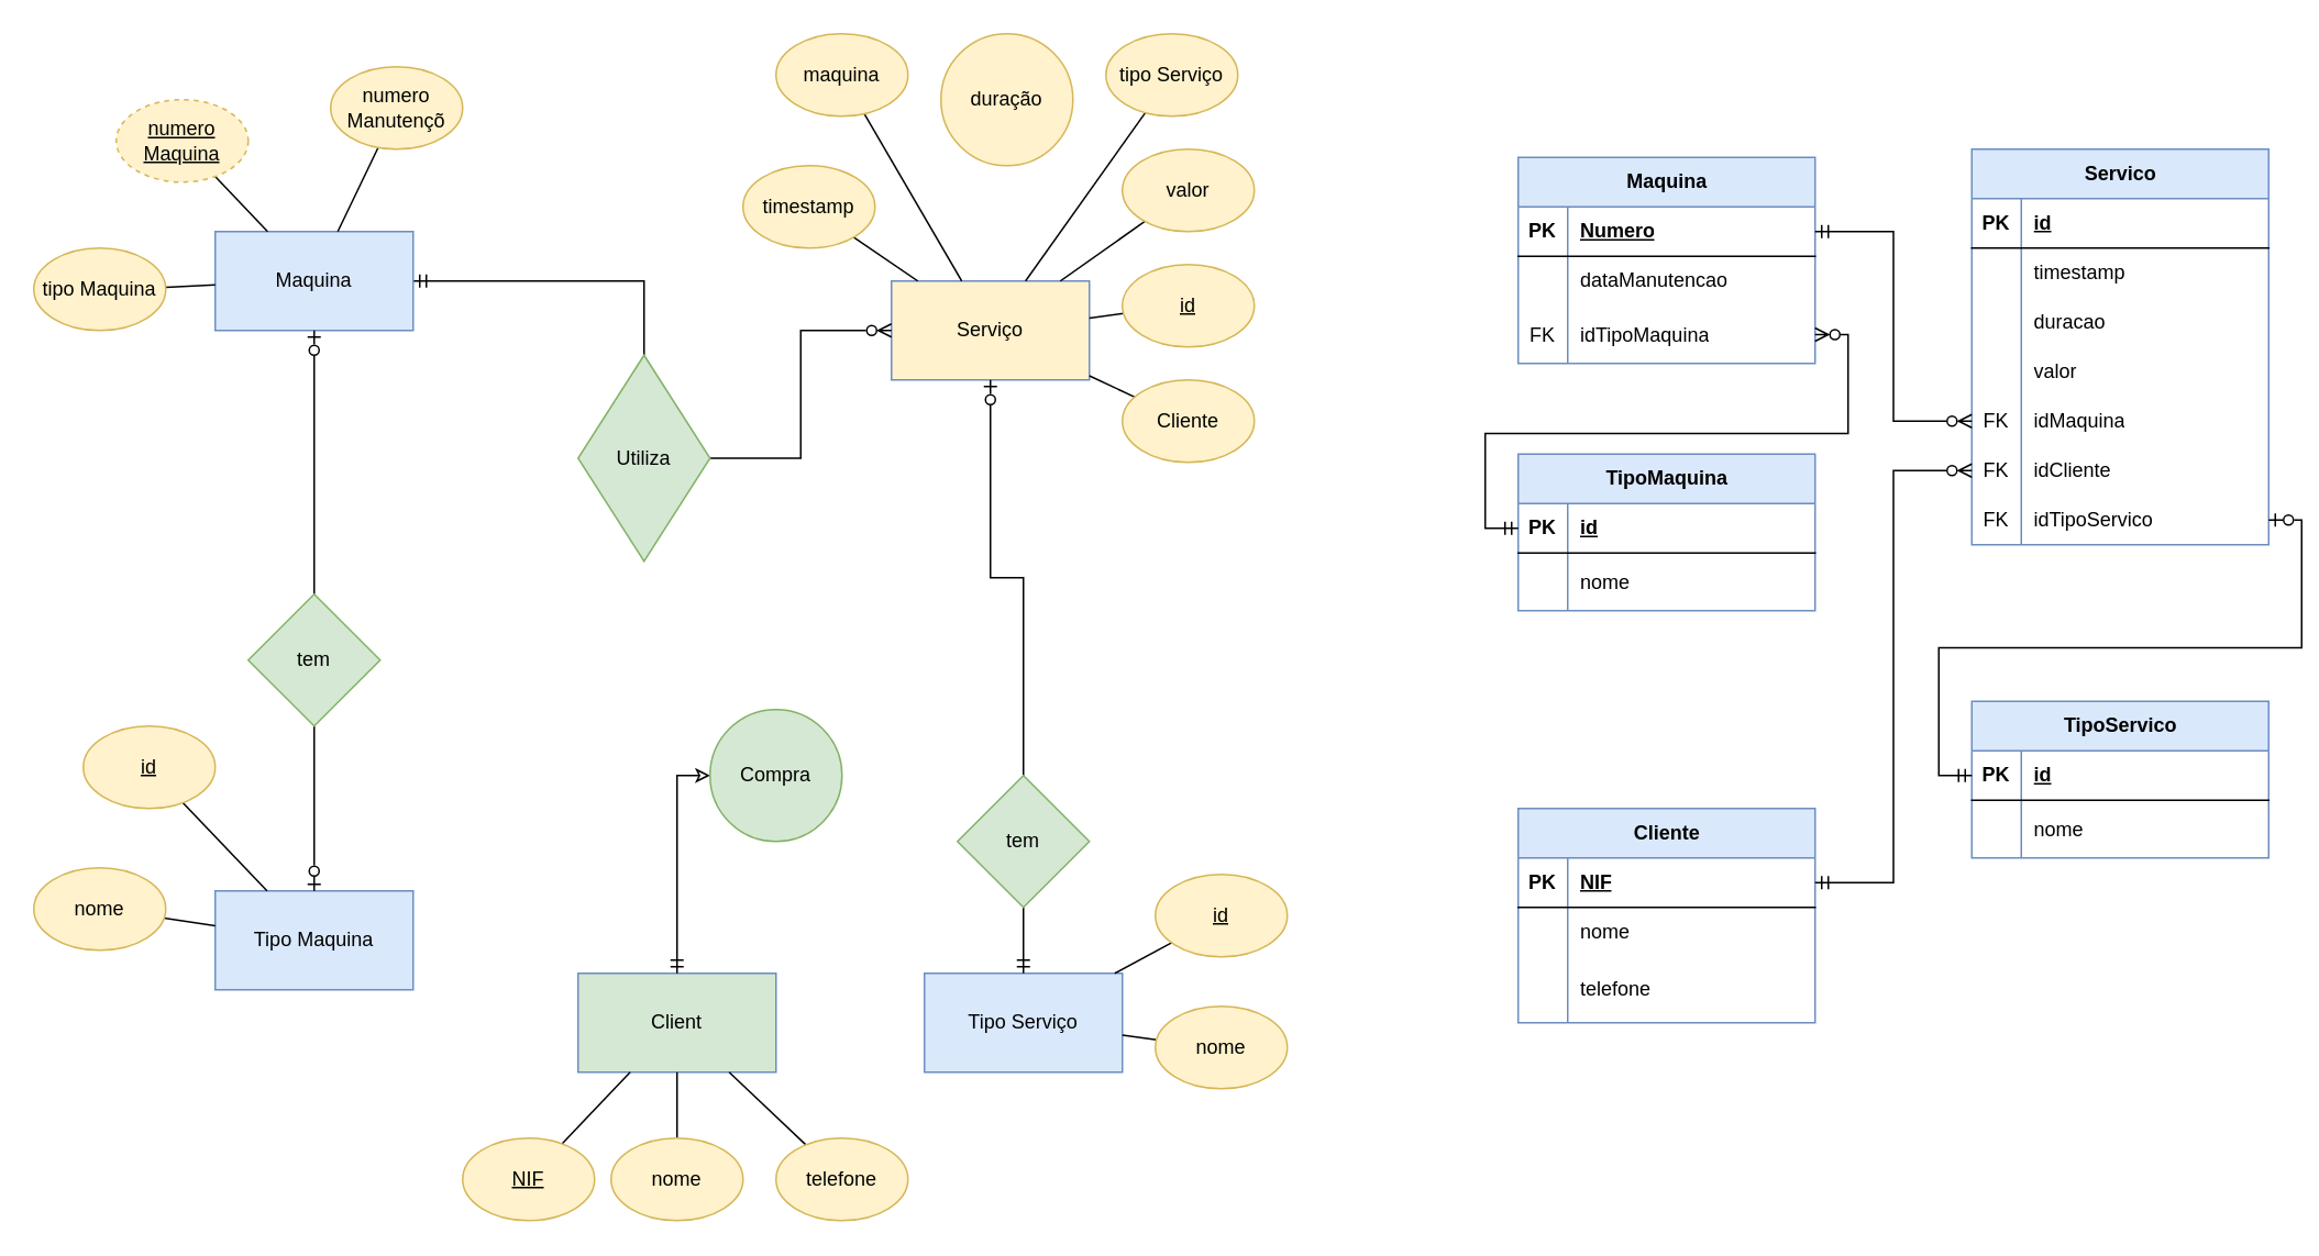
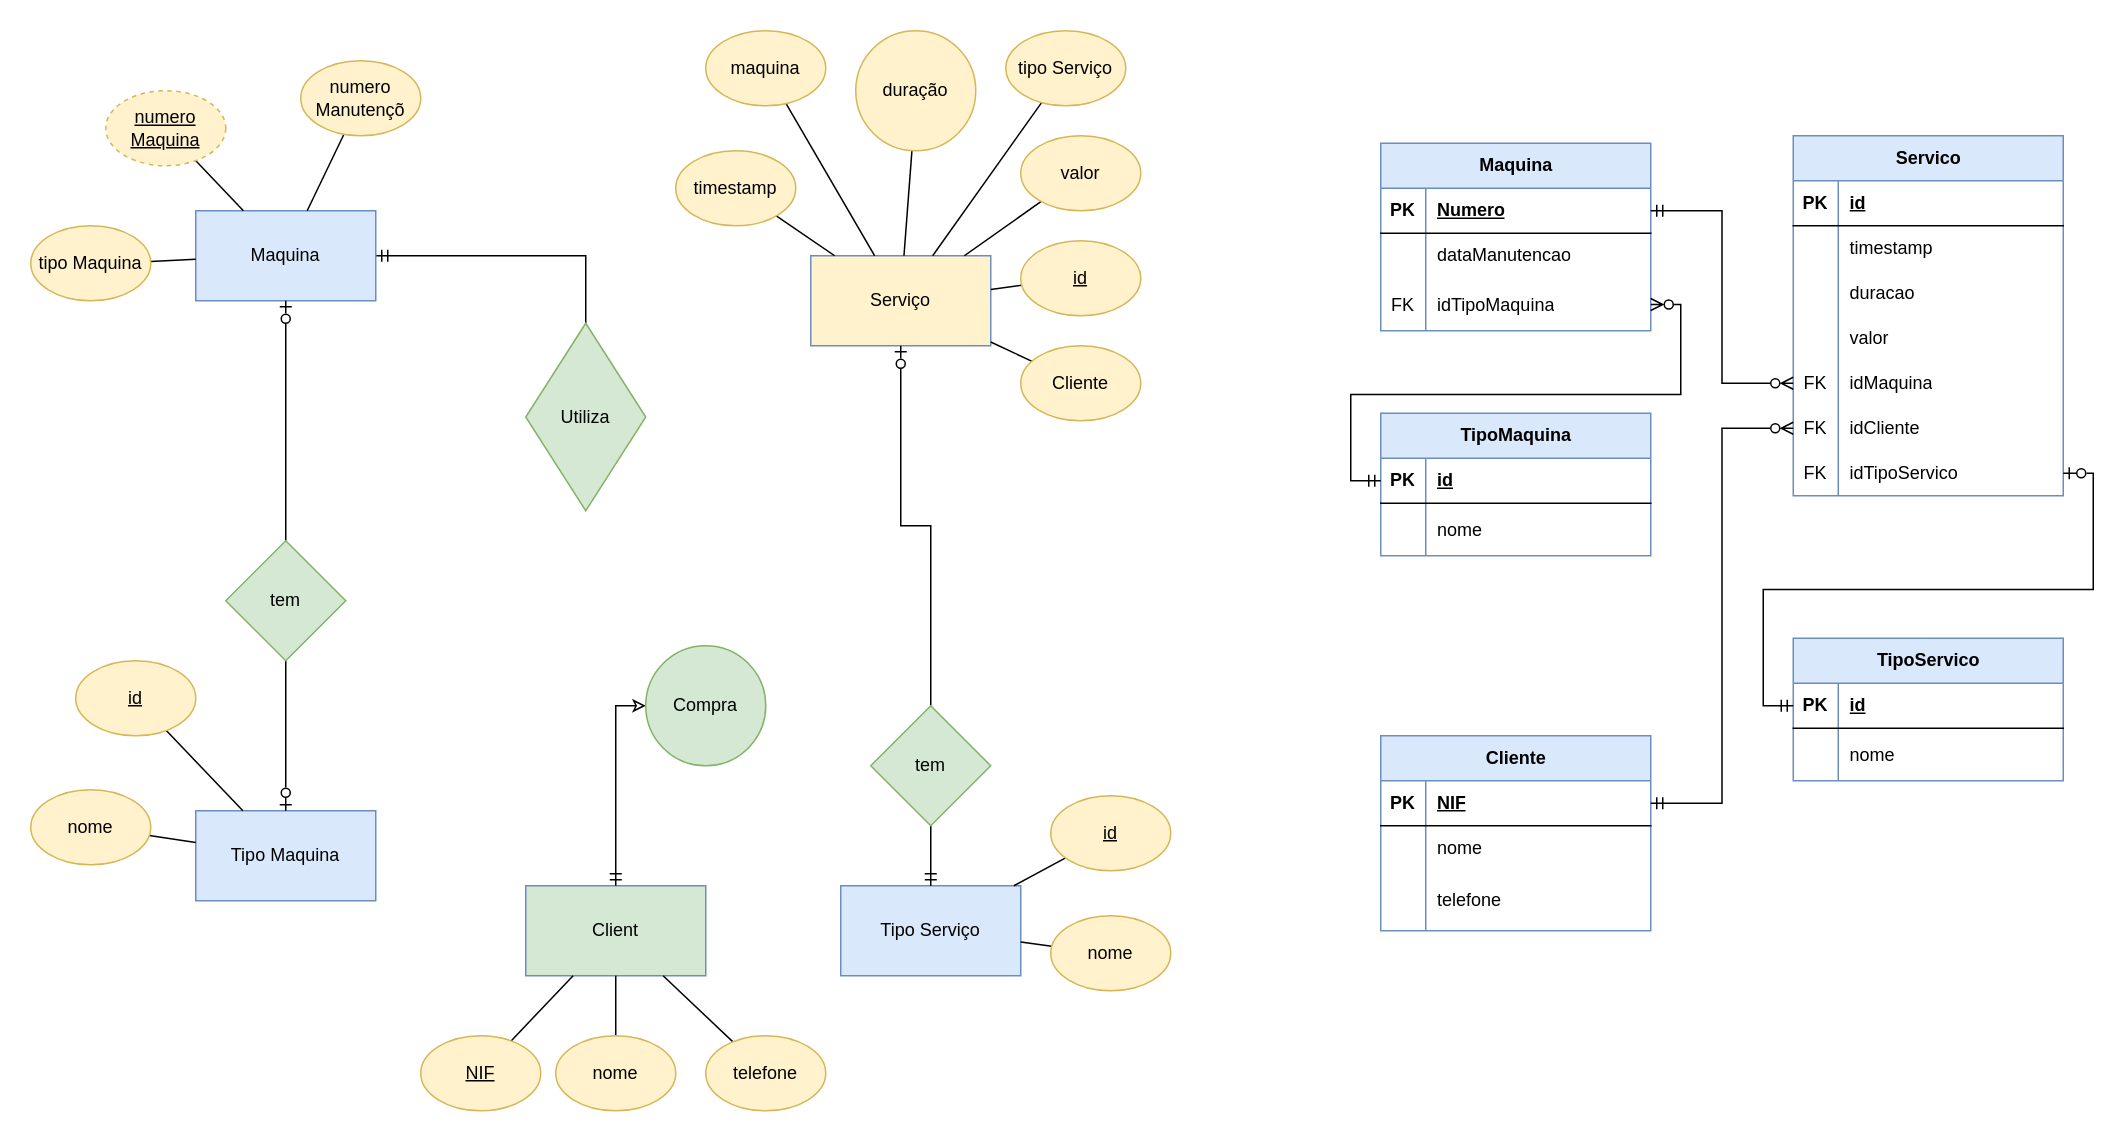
+ <mxCell id="9" style="rounded=0;orthogonalLoop=1;jettySize=auto;html=1;endArrow=none;endFill=0;" edge="1" parent="1" source="10" target="4"><mxGeometry relative="1" as="geometry" /></mxCell>
- <mxCell id="5" style="edgeStyle=orthogonalEdgeStyle;rounded=0;orthogonalLoop=1;jettySize=auto;html=1;endArrow=ERzeroToMany;endFill=0;" edge="1" parent="1" source="6" target="4"><mxGeometry relative="1" as="geometry" /></mxCell>
